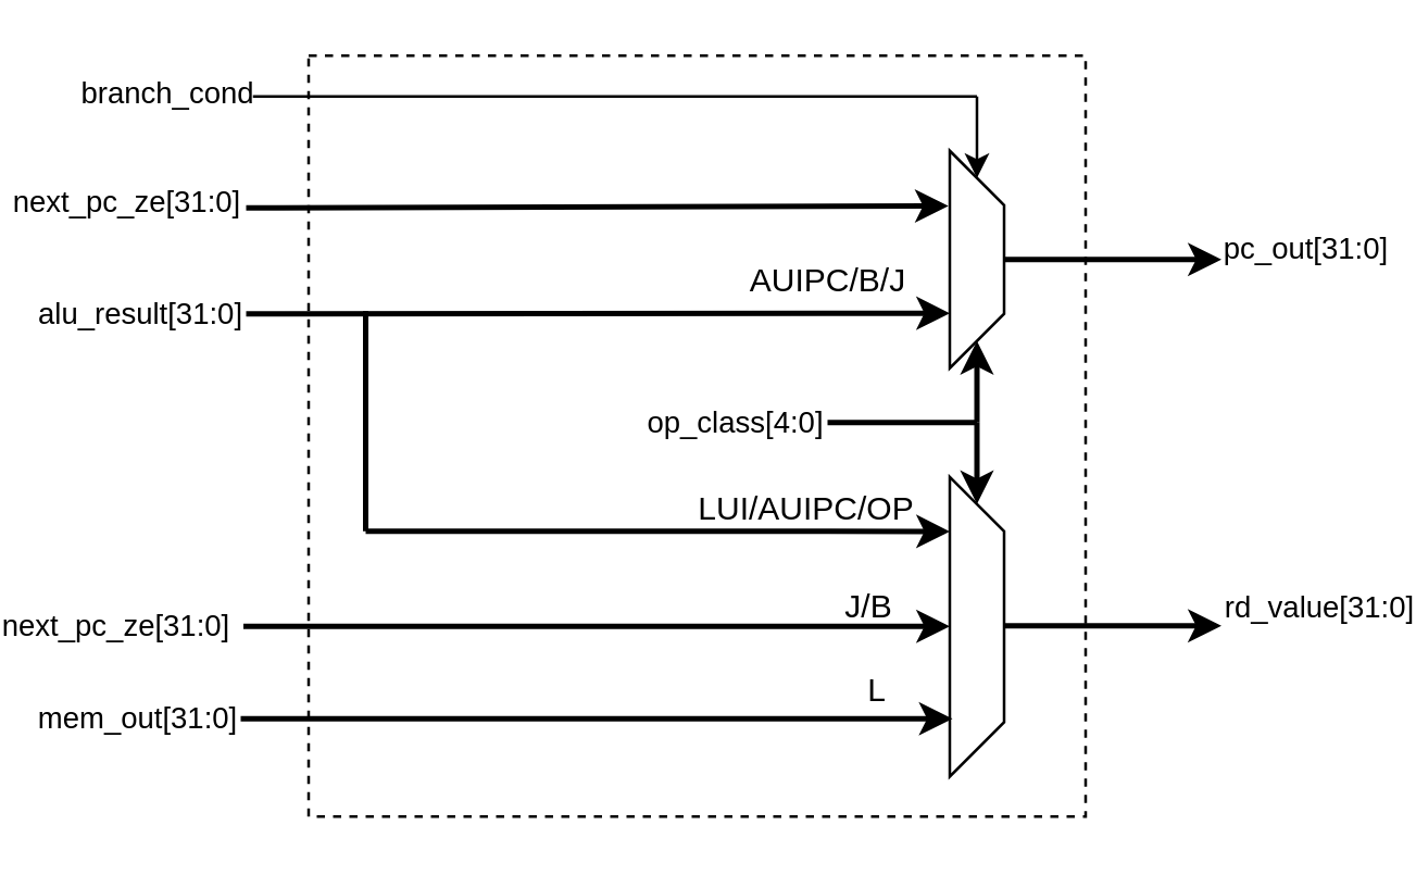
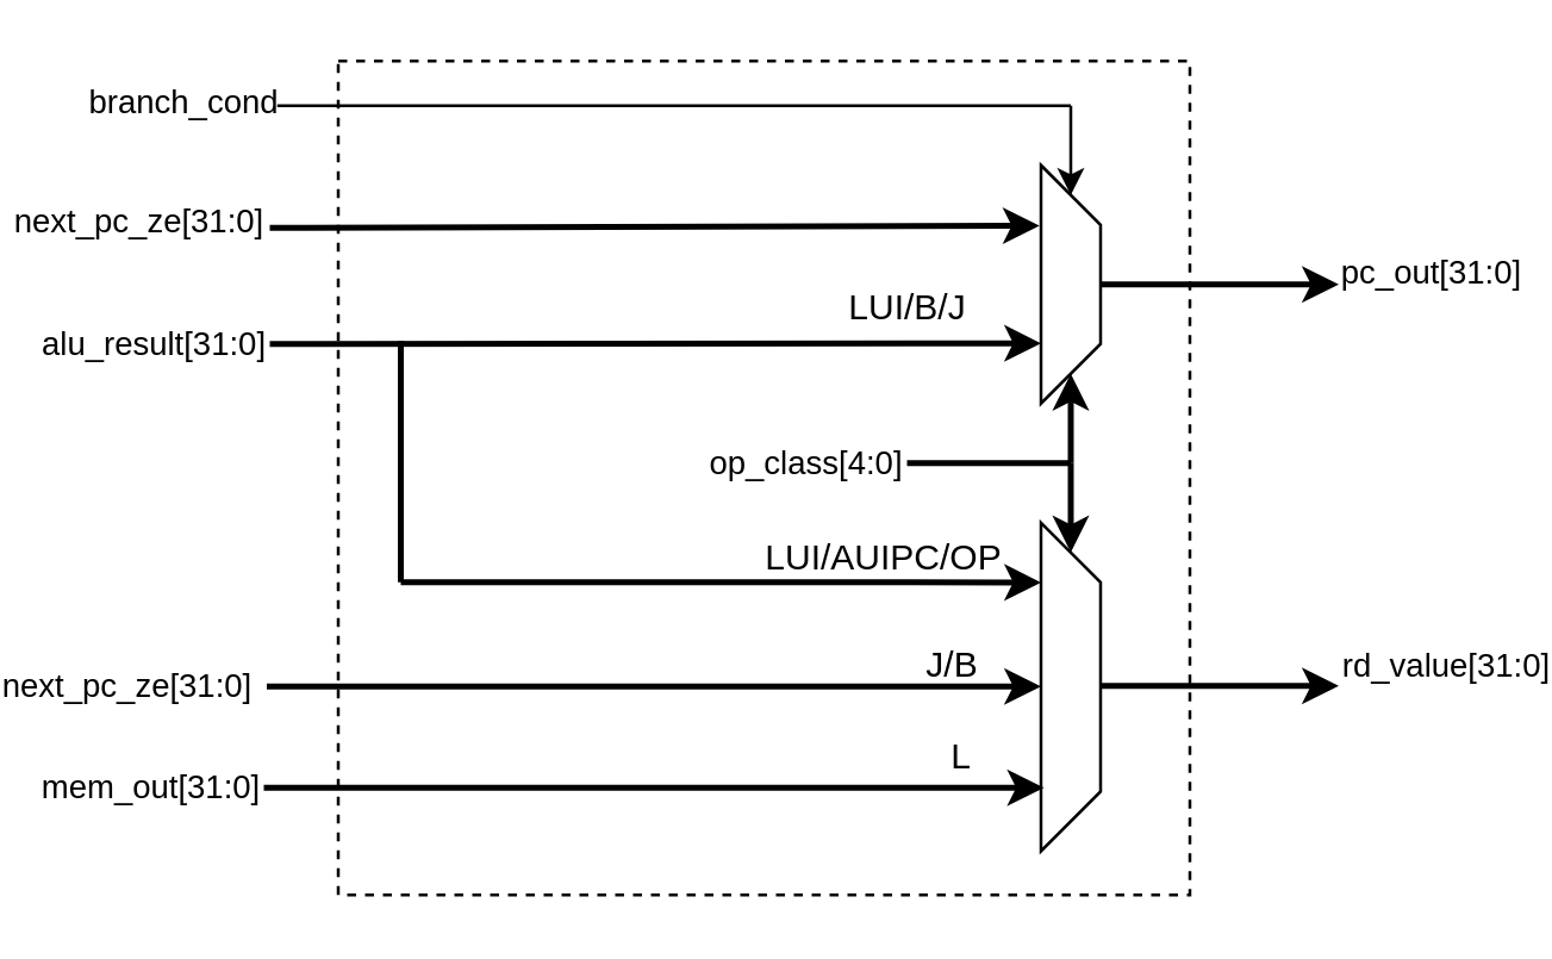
- <mxCell id="26" value="AUIPC/B/J" style="text;html=1;align=center;verticalAlign=middle;resizable=0;points=[];autosize=1;strokeColor=none;fillColor=none;" parent="1" vertex="1"><mxGeometry x="201" y="89" width="76" height="27" as="geometry" /></mxCell>
+ <mxCell id="26" value="LUI/B/J" style="text;html=1;align=center;verticalAlign=middle;resizable=0;points=[];autosize=1;strokeColor=none;fillColor=none;" parent="1" vertex="1"><mxGeometry x="201" y="89" width="76" height="27" as="geometry" /></mxCell>
